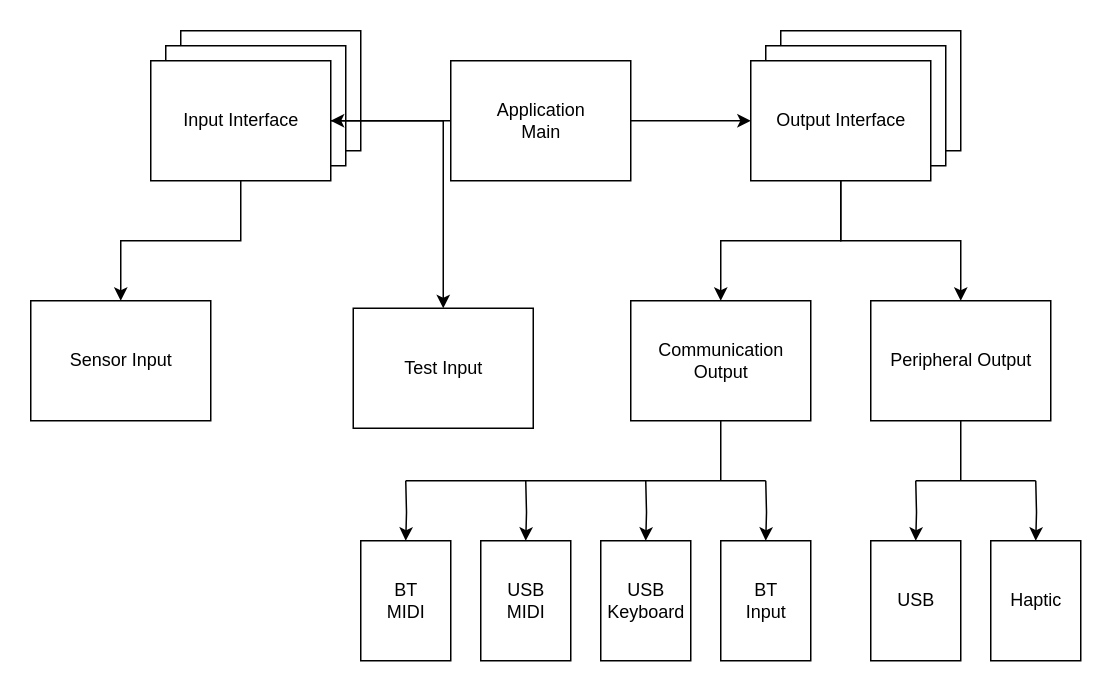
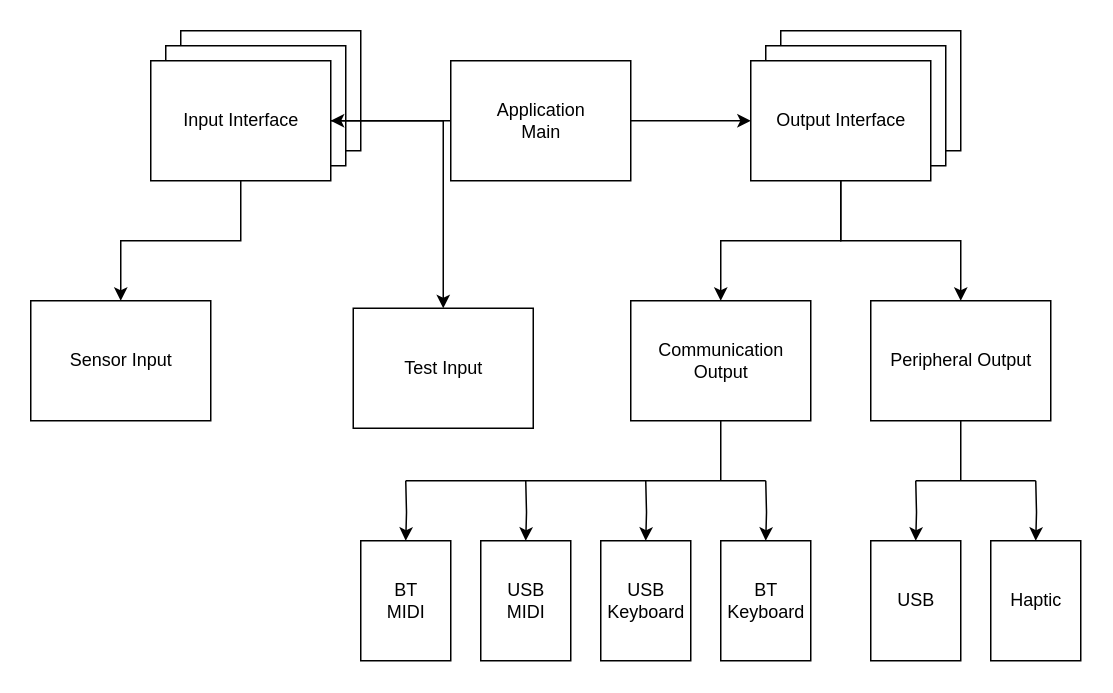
- <mxCell id="24" value="BT&lt;br&gt;Input" style="html=1;" parent="1" vertex="1"><mxGeometry x="480" y="360" width="60" height="80" as="geometry" /></mxCell>
+ <mxCell id="24" value="BT&lt;br&gt;Keyboard" style="html=1;" parent="1" vertex="1"><mxGeometry x="480" y="360" width="60" height="80" as="geometry" /></mxCell>
